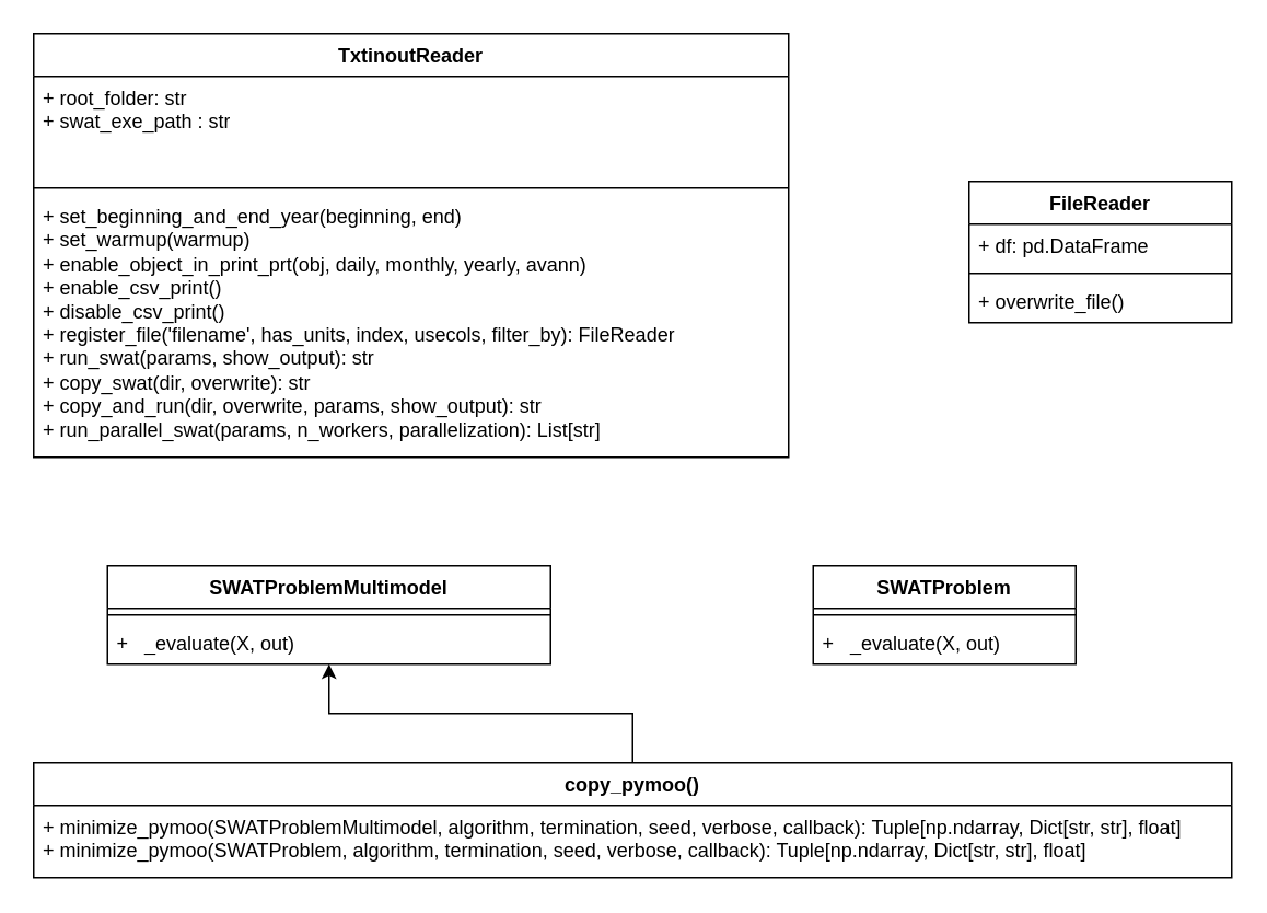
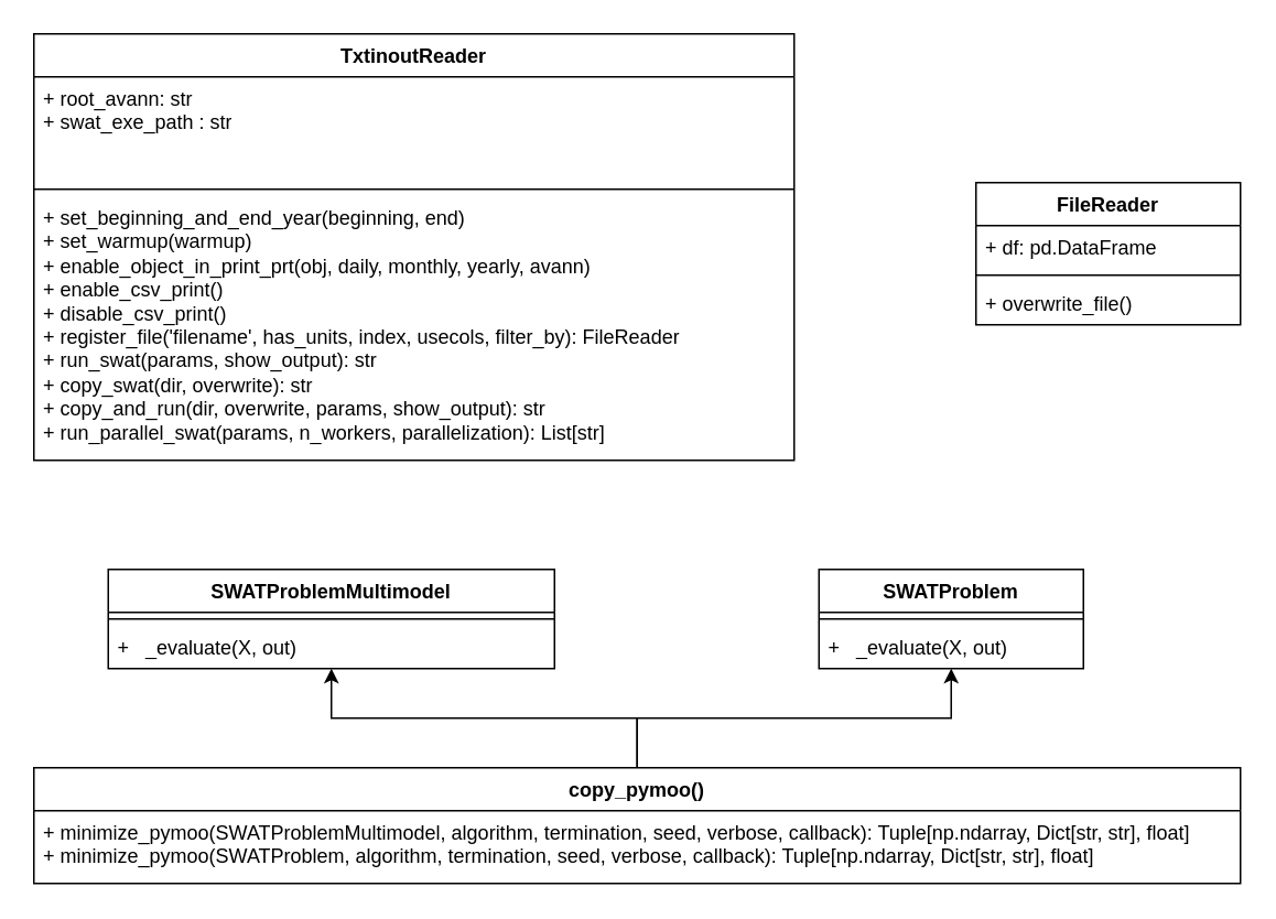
- <mxCell id="3" value="&lt;div&gt;+ root_folder: str&lt;/div&gt;&lt;div&gt;+ swat_exe_path : str&lt;/div&gt;&lt;div&gt;&lt;br&gt;&lt;/div&gt;" style="text;strokeColor=none;fillColor=none;align=left;verticalAlign=top;spacingLeft=4;spacingRight=4;overflow=hidden;rotatable=0;points=[[0,0.5],[1,0.5]];portConstraint=eastwest;whiteSpace=wrap;html=1;" vertex="1" parent="2"><mxGeometry y="26" width="460" height="64" as="geometry" /></mxCell>
+ <mxCell id="3" value="&lt;div&gt;+ root_avann: str&lt;/div&gt;&lt;div&gt;+ swat_exe_path : str&lt;/div&gt;&lt;div&gt;&lt;br&gt;&lt;/div&gt;" style="text;strokeColor=none;fillColor=none;align=left;verticalAlign=top;spacingLeft=4;spacingRight=4;overflow=hidden;rotatable=0;points=[[0,0.5],[1,0.5]];portConstraint=eastwest;whiteSpace=wrap;html=1;" vertex="1" parent="2"><mxGeometry y="26" width="460" height="64" as="geometry" /></mxCell>
+ <mxCell id="10" style="edgeStyle=orthogonalEdgeStyle;rounded=0;orthogonalLoop=1;jettySize=auto;html=1;exitX=0.5;exitY=0;exitDx=0;exitDy=0;entryX=0.5;entryY=1;entryDx=0;entryDy=0;" edge="1" parent="1" source="12" target="17"><mxGeometry relative="1" as="geometry" /></mxCell>
